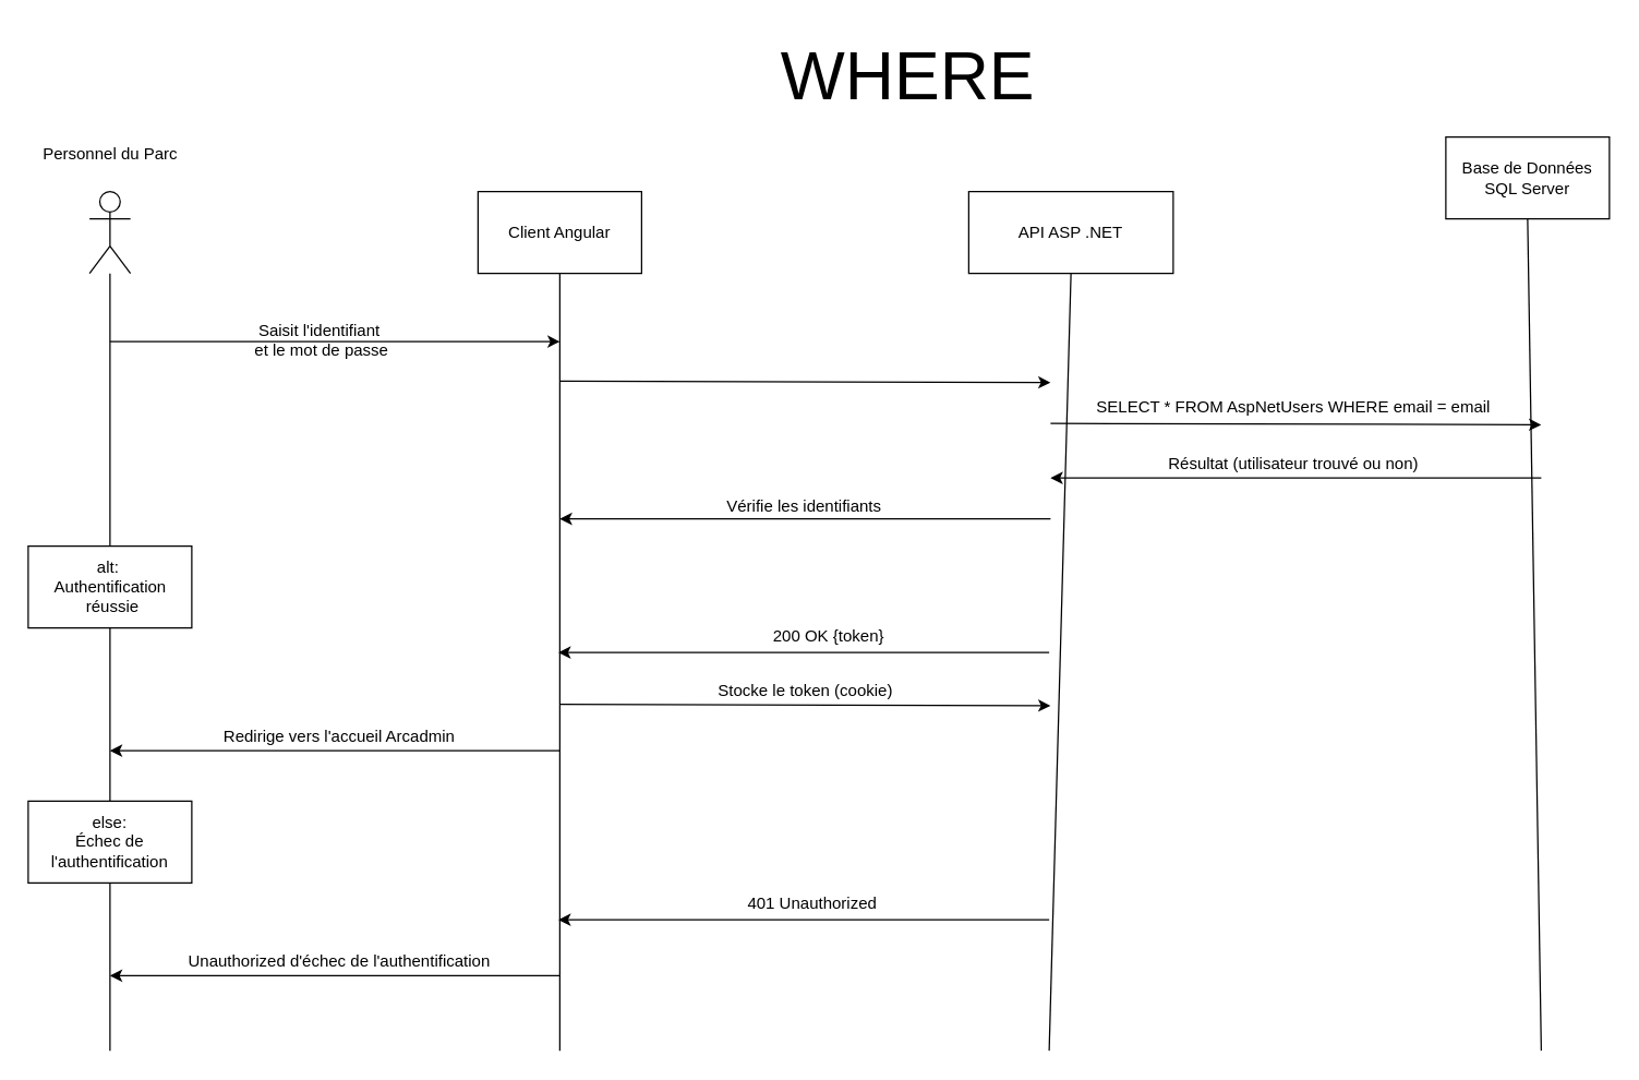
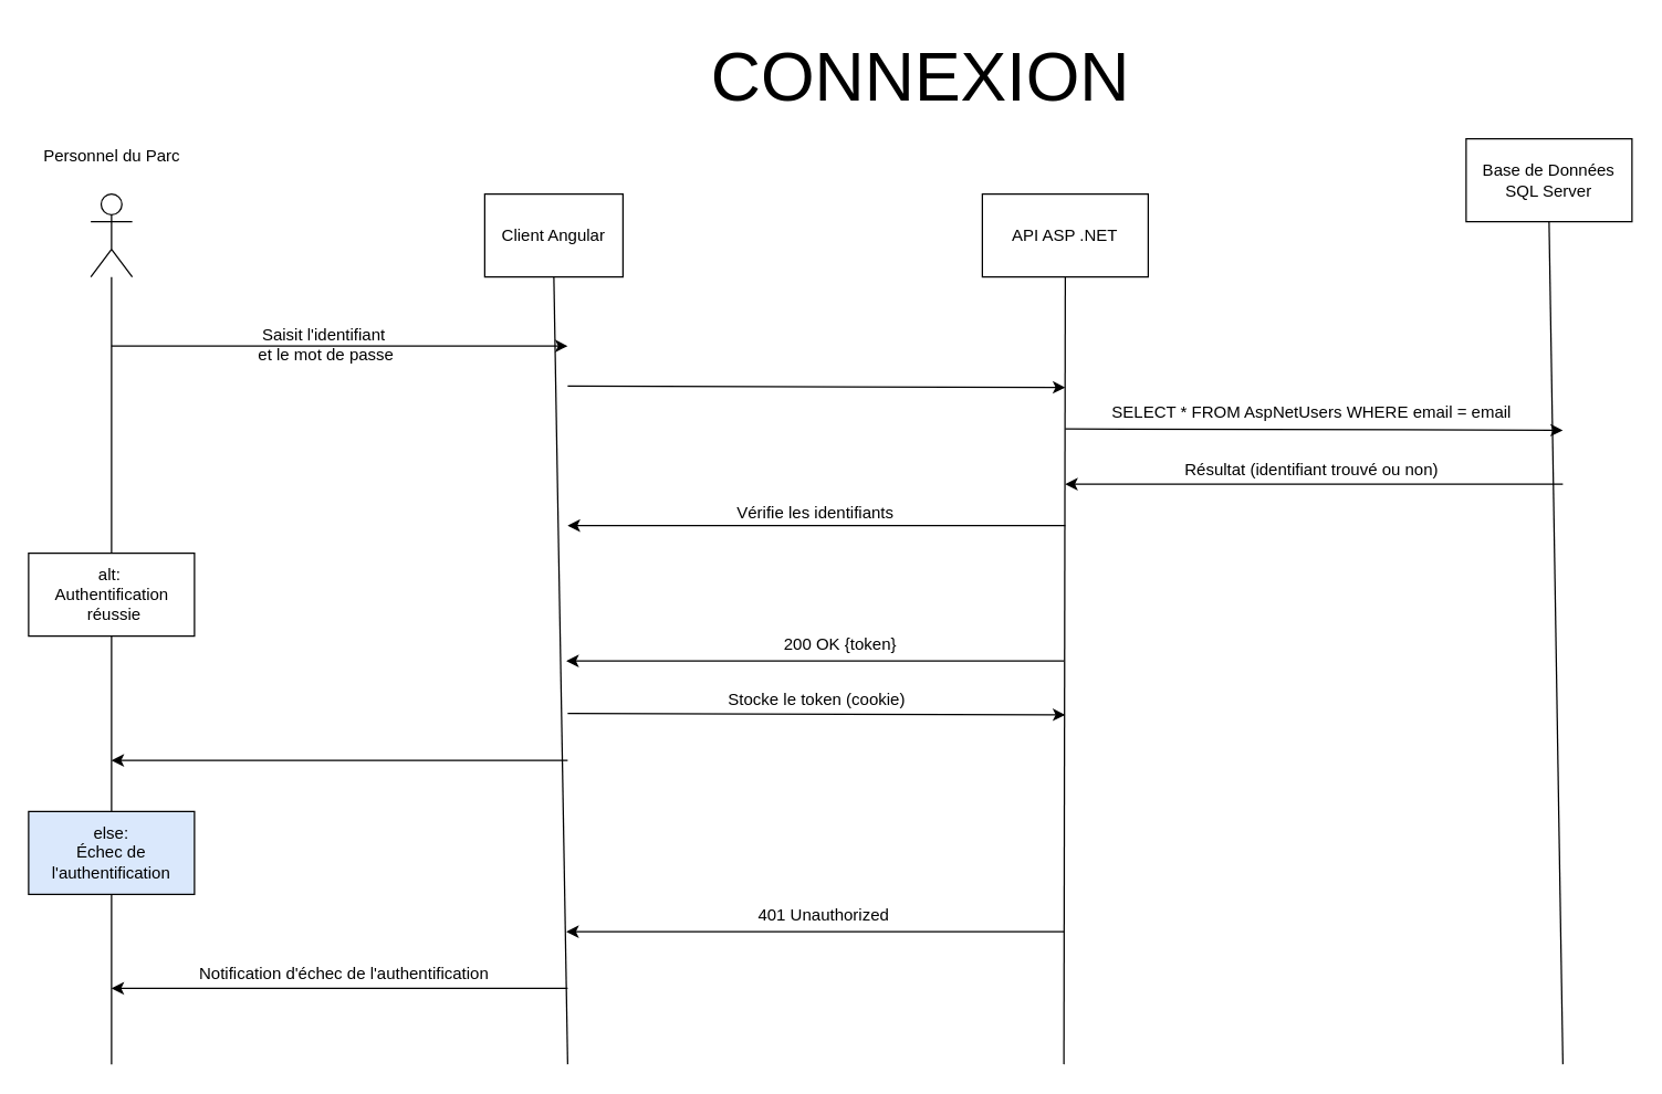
- <mxCell id="4" value="&lt;font style=&quot;font-size: 50px;&quot;&gt;WHERE&lt;/font&gt;" style="text;html=1;align=center;verticalAlign=middle;resizable=0;points=[];autosize=1;strokeColor=none;fillColor=none;" vertex="1" parent="1"><mxGeometry x="500" y="20" width="330" height="70" as="geometry" /></mxCell>
+ <mxCell id="4" value="&lt;font style=&quot;font-size: 50px;&quot;&gt;CONNEXION&lt;/font&gt;" style="text;html=1;align=center;verticalAlign=middle;resizable=0;points=[];autosize=1;strokeColor=none;fillColor=none;" vertex="1" parent="1"><mxGeometry x="500" y="20" width="330" height="70" as="geometry" /></mxCell>
- <mxCell id="5" value="Client Angular" style="rounded=0;whiteSpace=wrap;html=1;" vertex="1" parent="1"><mxGeometry x="350" y="140" width="120" height="60" as="geometry" /></mxCell>
+ <mxCell id="5" value="Client Angular" style="rounded=0;whiteSpace=wrap;html=1;" vertex="1" parent="1"><mxGeometry x="350" y="140" width="100" height="60" as="geometry" /></mxCell>
- <mxCell id="6" value="API ASP .NET" style="rounded=0;whiteSpace=wrap;html=1;" vertex="1" parent="1"><mxGeometry x="710" y="140" width="150" height="60" as="geometry" /></mxCell>
+ <mxCell id="6" value="API ASP .NET" style="rounded=0;whiteSpace=wrap;html=1;" vertex="1" parent="1"><mxGeometry x="710" y="140" width="120" height="60" as="geometry" /></mxCell>
- <mxCell id="17" value="Résultat (utilisateur trouvé ou non)" style="text;html=1;align=center;verticalAlign=middle;resizable=0;points=[];autosize=1;strokeColor=none;fillColor=none;" vertex="1" parent="1"><mxGeometry x="843" y="325" width="210" height="30" as="geometry" /></mxCell>
+ <mxCell id="17" value="Résultat (identifiant trouvé ou non)" style="text;html=1;align=center;verticalAlign=middle;resizable=0;points=[];autosize=1;strokeColor=none;fillColor=none;" vertex="1" parent="1"><mxGeometry x="843" y="325" width="210" height="30" as="geometry" /></mxCell>
- <mxCell id="27" value="Redirige vers l'accueil Arcadmin" style="text;html=1;align=center;verticalAlign=middle;resizable=0;points=[];autosize=1;strokeColor=none;fillColor=none;" vertex="1" parent="1"><mxGeometry x="153" y="525" width="190" height="30" as="geometry" /></mxCell>
- <mxCell id="28" value="else:&lt;div&gt;Échec de l'authentification&lt;/div&gt;" style="rounded=0;whiteSpace=wrap;html=1;" vertex="1" parent="1"><mxGeometry x="20" y="587" width="120" height="60" as="geometry" /></mxCell>
+ <mxCell id="28" value="else:&lt;div&gt;Échec de l'authentification&lt;/div&gt;" style="rounded=0;whiteSpace=wrap;html=1;fillColor=#dae8fc;" vertex="1" parent="1"><mxGeometry x="20" y="587" width="120" height="60" as="geometry" /></mxCell>
- <mxCell id="32" value="Unauthorized d'échec de l'authentification" style="text;html=1;align=center;verticalAlign=middle;resizable=0;points=[];autosize=1;strokeColor=none;fillColor=none;" vertex="1" parent="1"><mxGeometry x="133" y="690" width="230" height="30" as="geometry" /></mxCell>
+ <mxCell id="32" value="Notification d'échec de l'authentification" style="text;html=1;align=center;verticalAlign=middle;resizable=0;points=[];autosize=1;strokeColor=none;fillColor=none;" vertex="1" parent="1"><mxGeometry x="133" y="690" width="230" height="30" as="geometry" /></mxCell>
